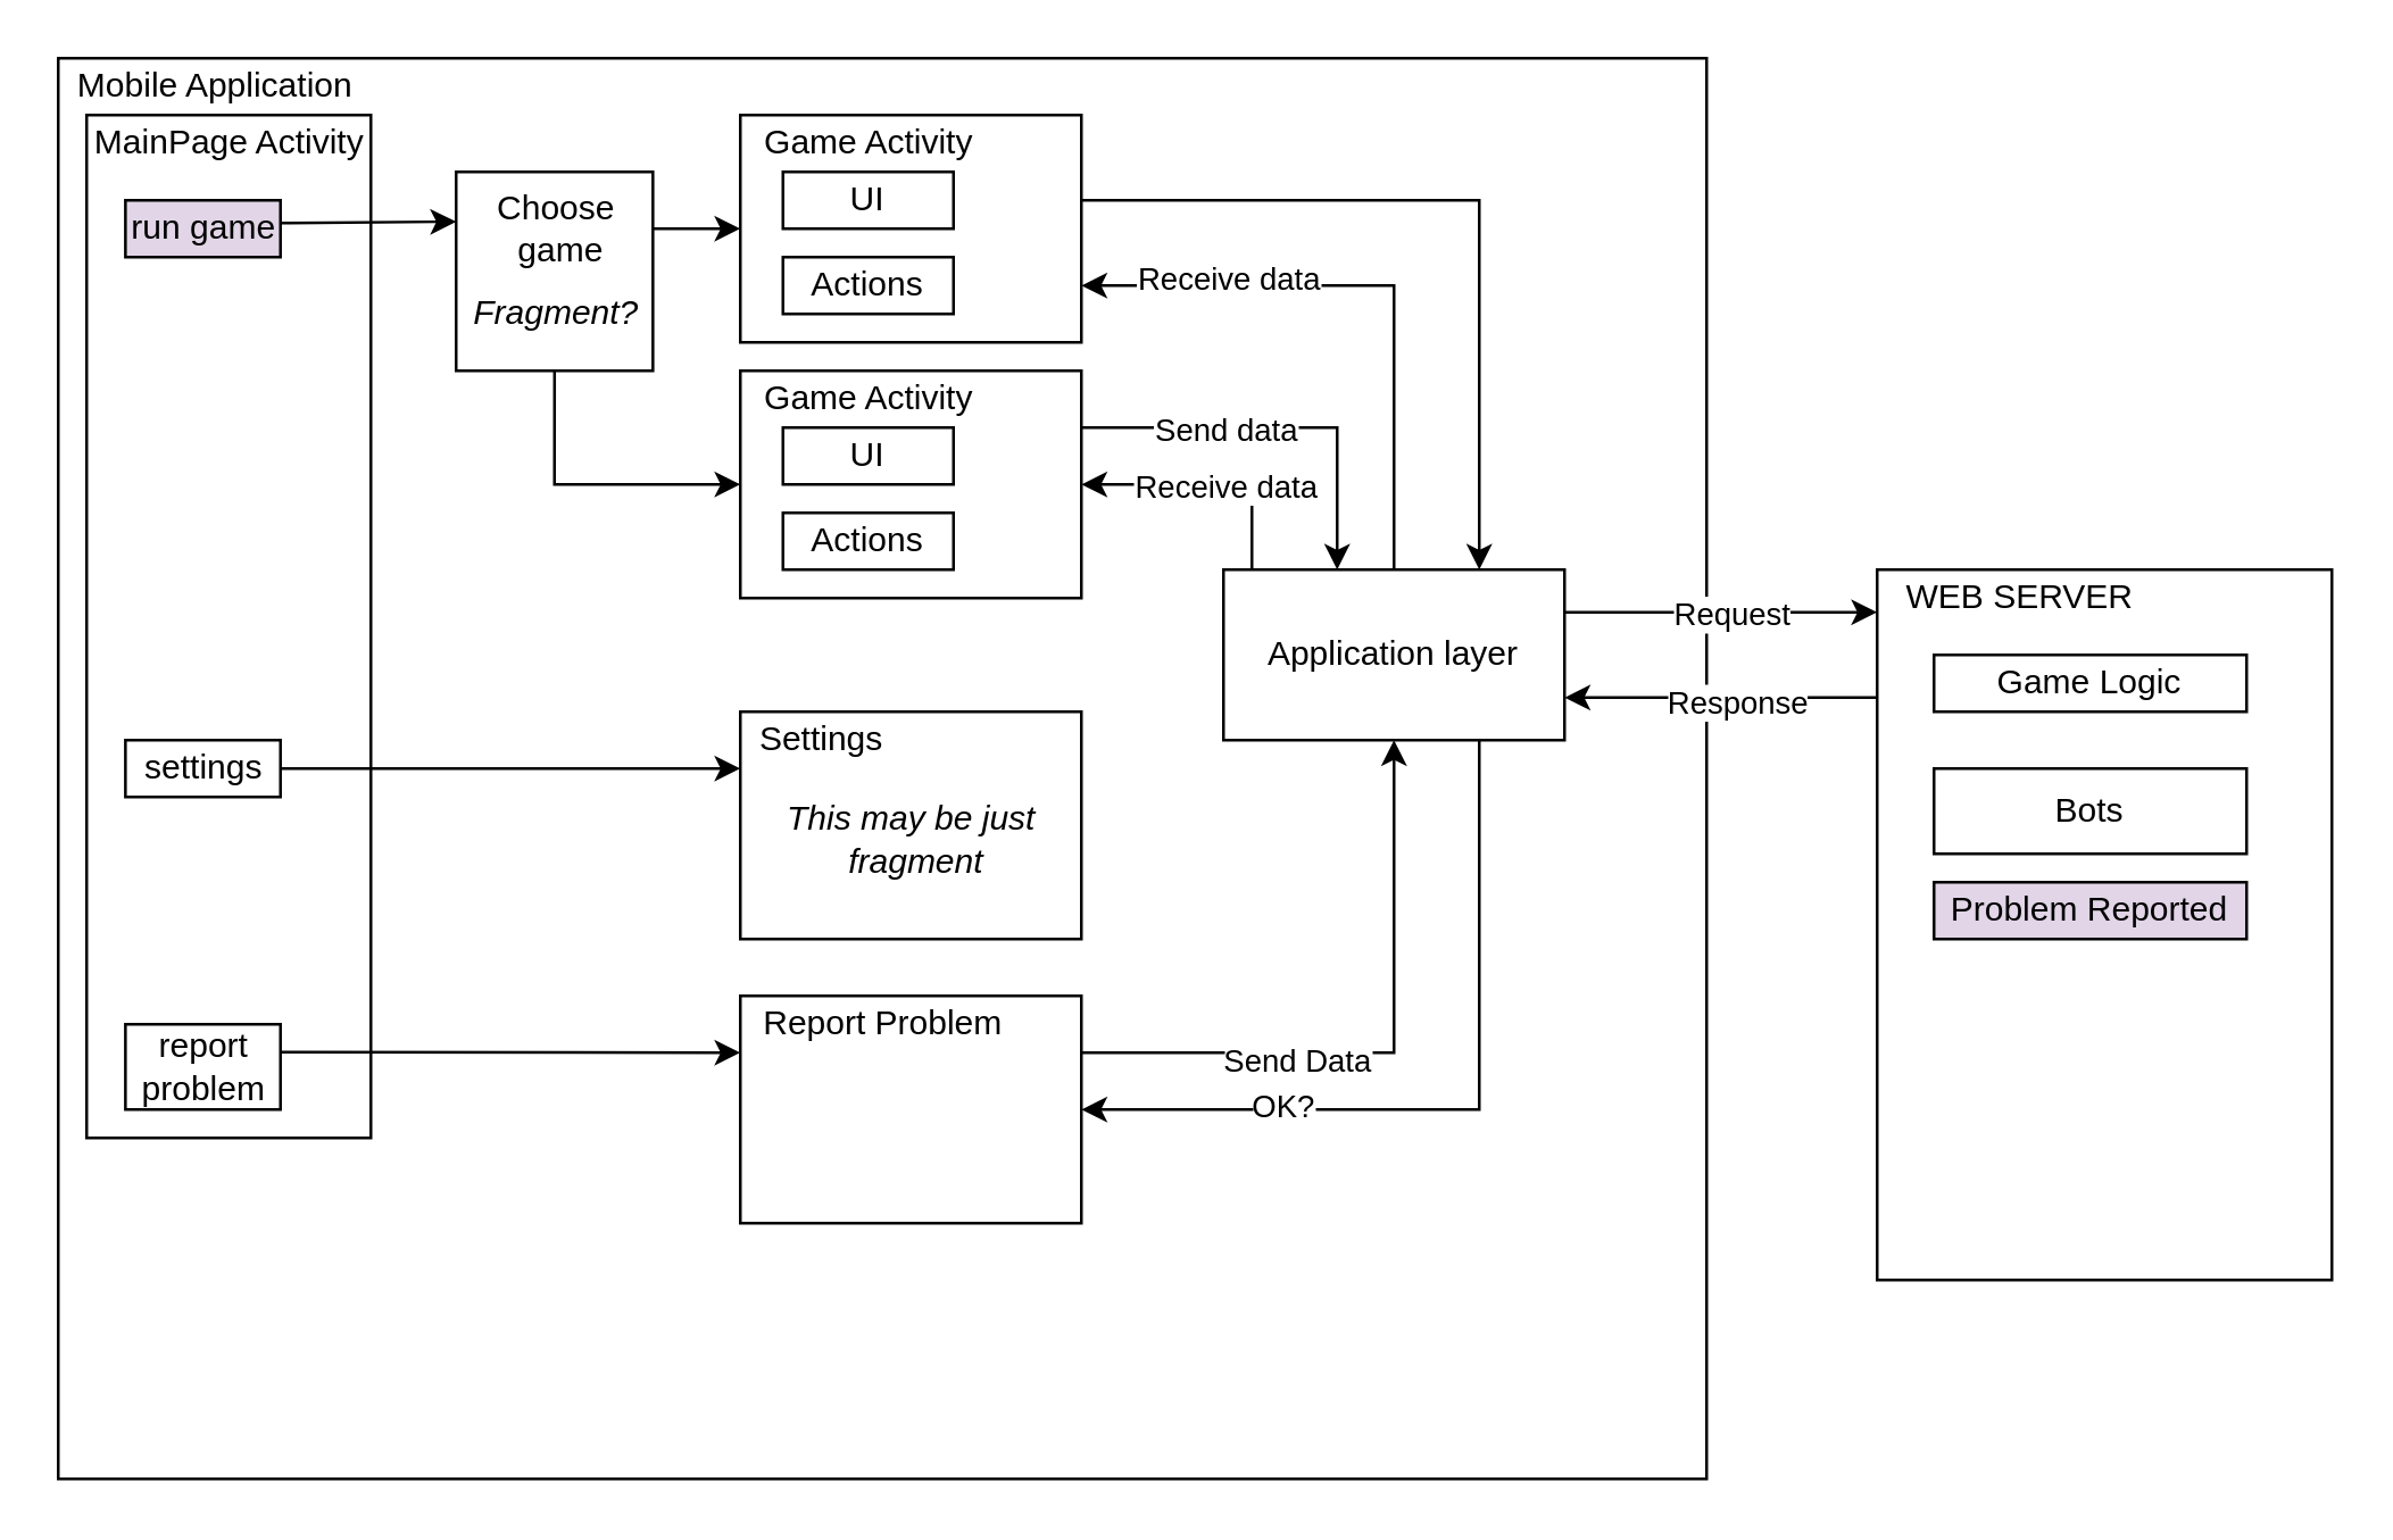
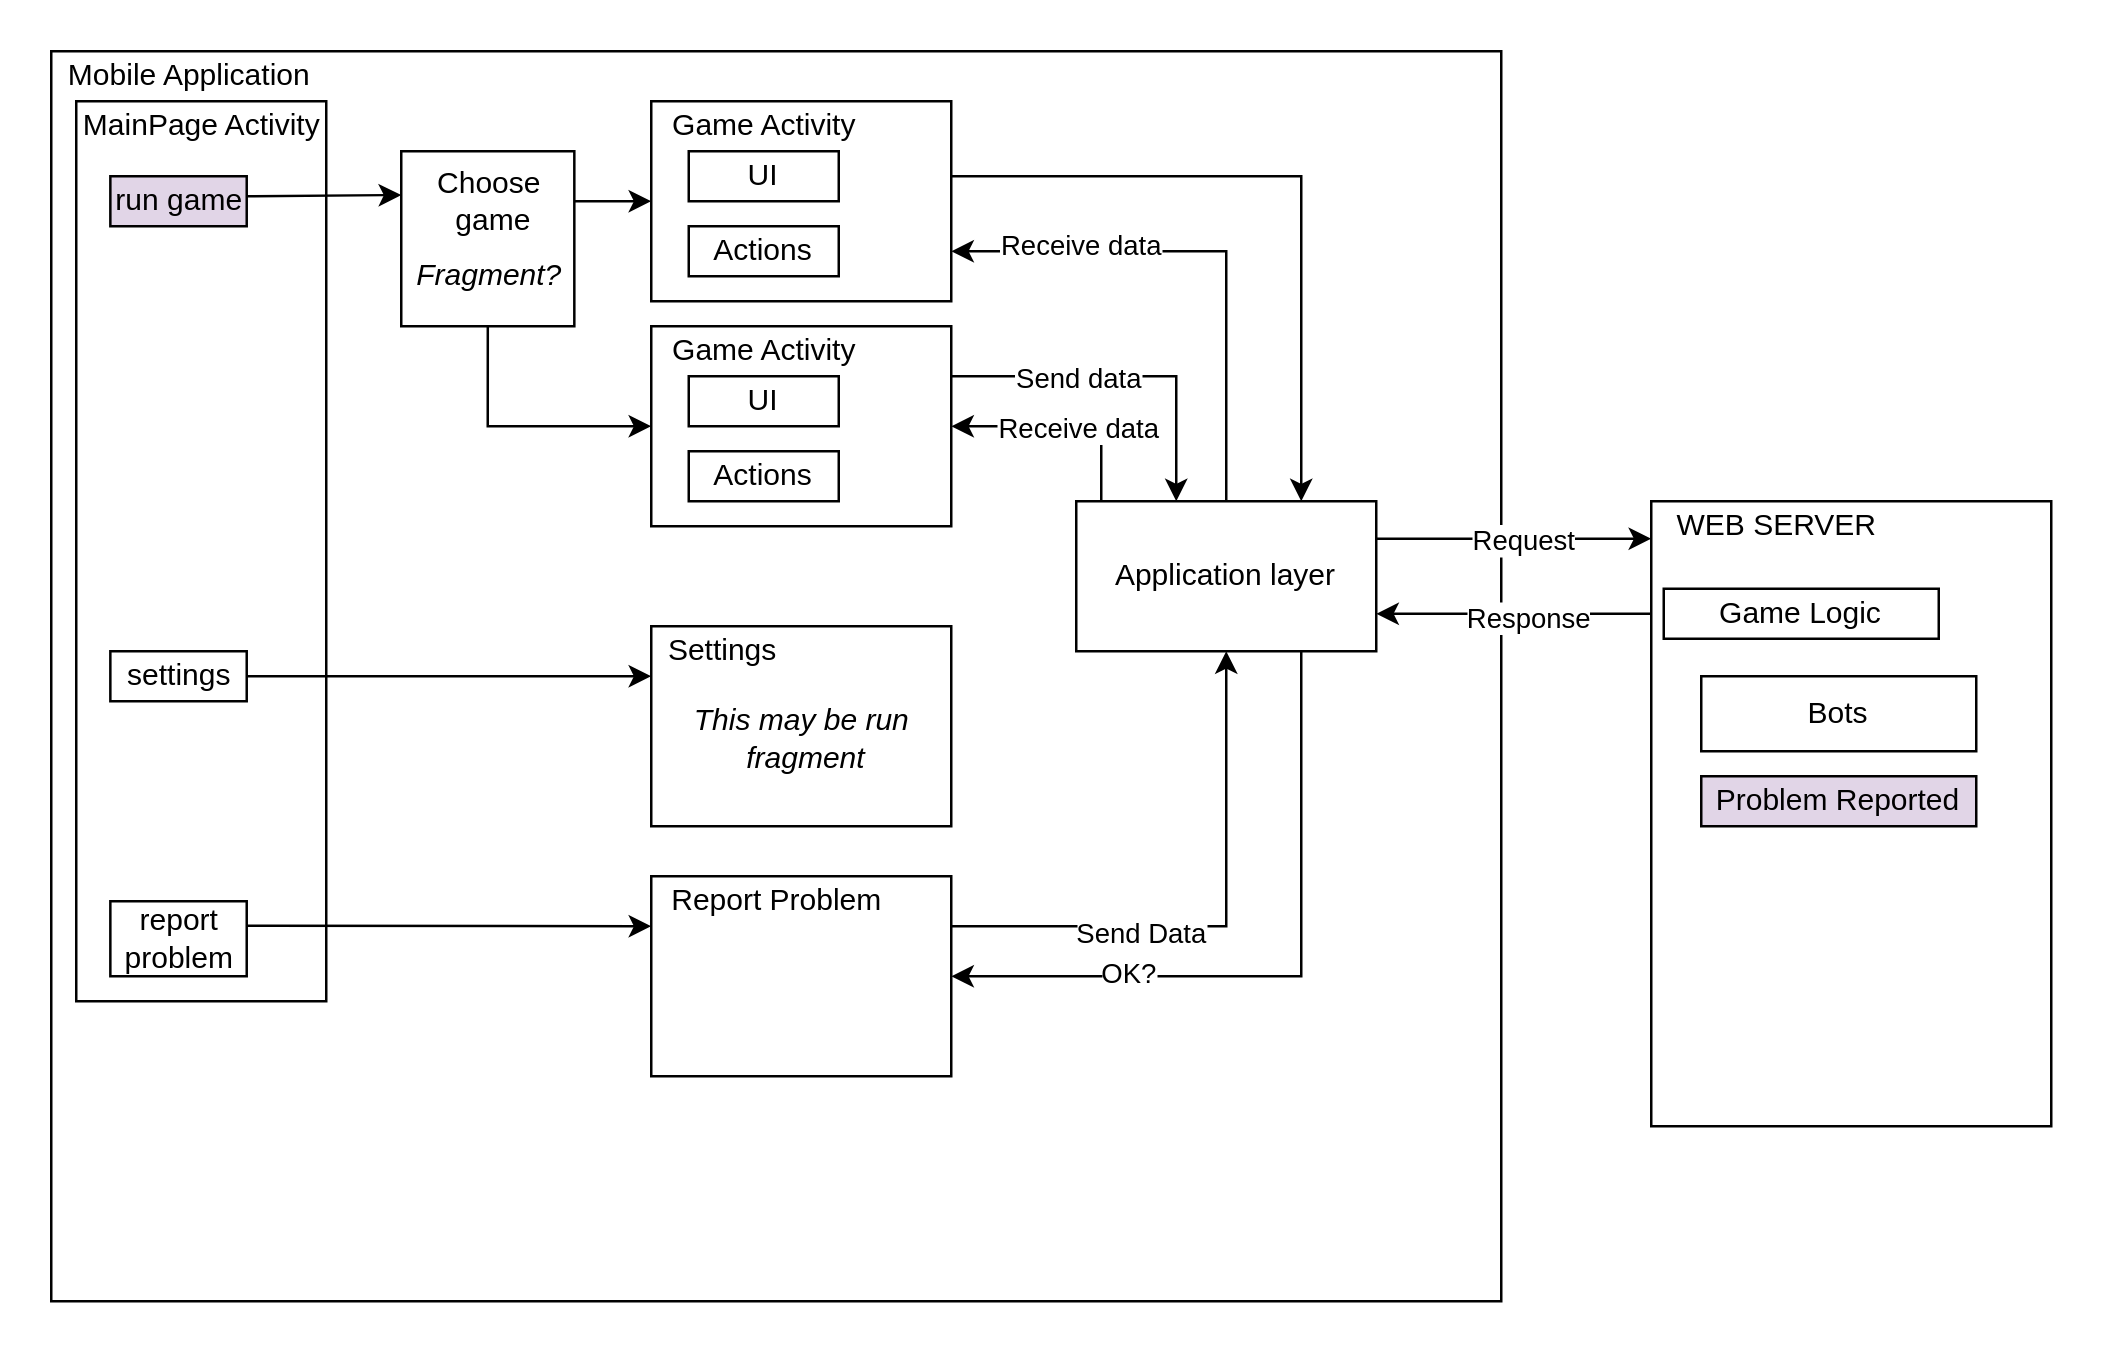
- <mxCell id="38" value="Game Logic" style="whiteSpace=wrap;html=1;" parent="35" vertex="1"><mxGeometry x="20" y="30" width="110" height="20" as="geometry" /></mxCell>
+ <mxCell id="38" value="Game Logic" style="whiteSpace=wrap;html=1;" parent="35" vertex="1"><mxGeometry x="5" y="35" width="110" height="20" as="geometry" /></mxCell>
- <mxCell id="34" value="&lt;i&gt;This may be just&lt;br&gt;&amp;nbsp;fragment&lt;/i&gt;" style="text;html=1;align=center;verticalAlign=middle;resizable=0;points=[];autosize=1;" parent="31" vertex="1"><mxGeometry x="10" y="30" width="100" height="30" as="geometry" /></mxCell>
+ <mxCell id="34" value="&lt;i&gt;This may be run&lt;br&gt;&amp;nbsp;fragment&lt;/i&gt;" style="text;html=1;align=center;verticalAlign=middle;resizable=0;points=[];autosize=1;" parent="31" vertex="1"><mxGeometry x="10" y="30" width="100" height="30" as="geometry" /></mxCell>
